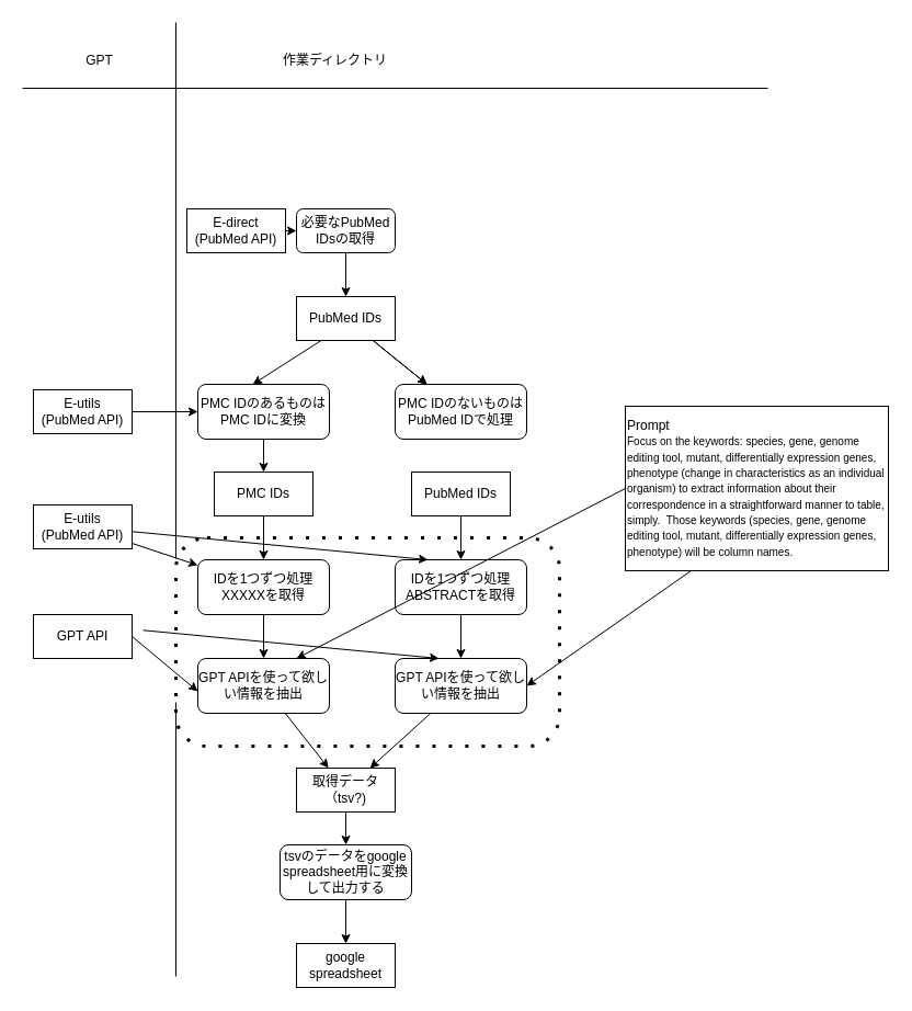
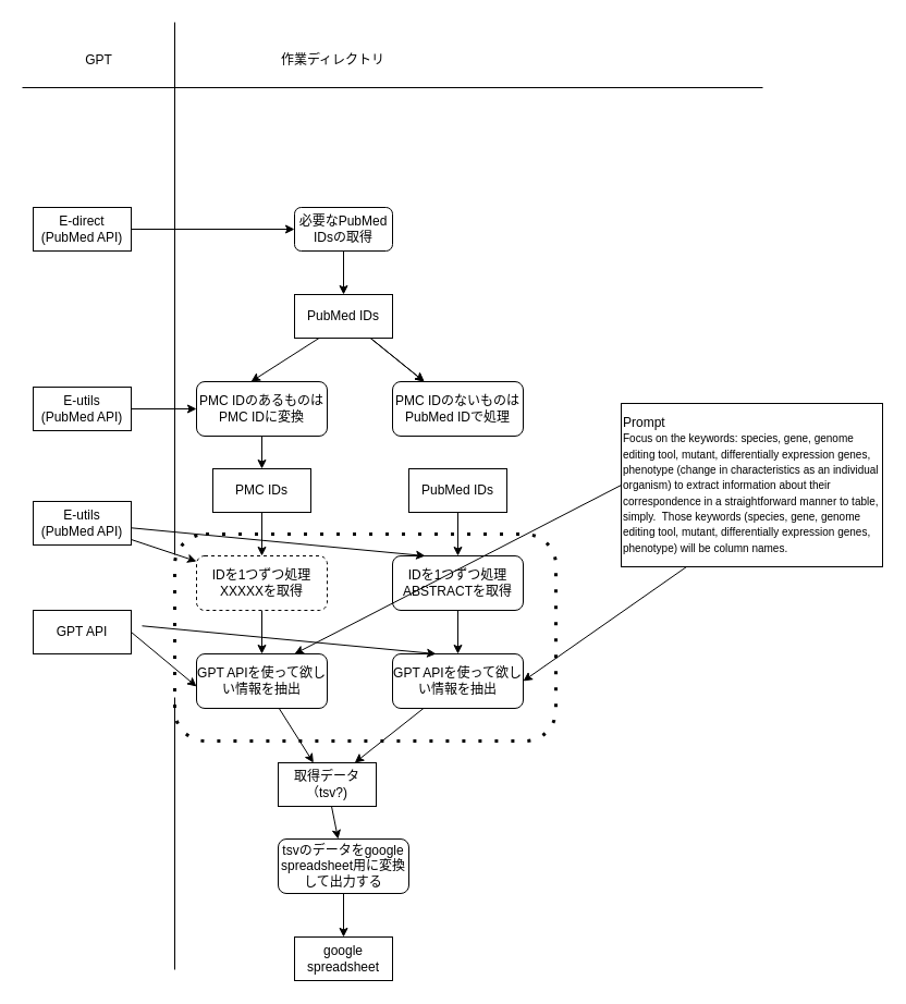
- <mxCell id="2" value="E-direct (PubMed API)" style="rounded=0;whiteSpace=wrap;html=1;" parent="1" vertex="1"><mxGeometry x="170" y="190" width="90" height="40" as="geometry" /></mxCell>
+ <mxCell id="2" value="E-direct (PubMed API)" style="rounded=0;whiteSpace=wrap;html=1;" parent="1" vertex="1"><mxGeometry x="30" y="190" width="90" height="40" as="geometry" /></mxCell>
- <mxCell id="20" value="IDを1つずつ処理XXXXXを取得" style="rounded=1;whiteSpace=wrap;html=1;" parent="1" vertex="1"><mxGeometry x="180" y="510" width="120" height="50" as="geometry" /></mxCell>
+ <mxCell id="20" value="IDを1つずつ処理XXXXXを取得" style="rounded=1;whiteSpace=wrap;html=1;dashed=1;" parent="1" vertex="1"><mxGeometry x="180" y="510" width="120" height="50" as="geometry" /></mxCell>
- <mxCell id="35" value="取得データ（tsv?)" style="rounded=0;whiteSpace=wrap;html=1;" parent="1" vertex="1"><mxGeometry x="270" y="700" width="90" height="40" as="geometry" /></mxCell>
+ <mxCell id="35" value="取得データ（tsv?)" style="rounded=0;whiteSpace=wrap;html=1;" parent="1" vertex="1"><mxGeometry x="255" y="700" width="90" height="40" as="geometry" /></mxCell>
